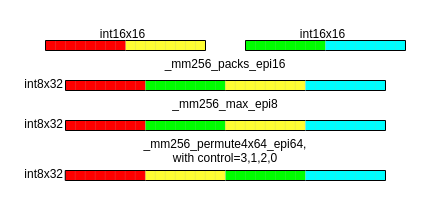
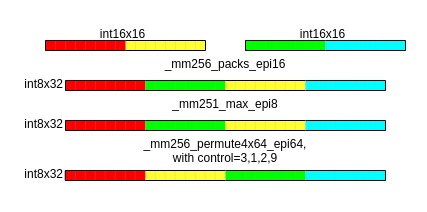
- <mxCell id="5" value="_mm256_max_epi8" style="text;whiteSpace=wrap;html=1;align=center;" parent="1" vertex="1"><mxGeometry x="160" y="90" width="130" height="30" as="geometry" /></mxCell>
+ <mxCell id="5" value="_mm251_max_epi8" style="text;whiteSpace=wrap;html=1;align=center;" parent="1" vertex="1"><mxGeometry x="160" y="90" width="130" height="30" as="geometry" /></mxCell>
- <mxCell id="6" value="_mm256_permute4x64_epi64, with control=3,1,2,0" style="text;whiteSpace=wrap;html=1;align=center;" parent="1" vertex="1"><mxGeometry x="160" y="130" width="130" height="30" as="geometry" /></mxCell>
+ <mxCell id="6" value="_mm256_permute4x64_epi64, with control=3,1,2,9" style="text;whiteSpace=wrap;html=1;align=center;" parent="1" vertex="1"><mxGeometry x="160" y="130" width="130" height="30" as="geometry" /></mxCell>
